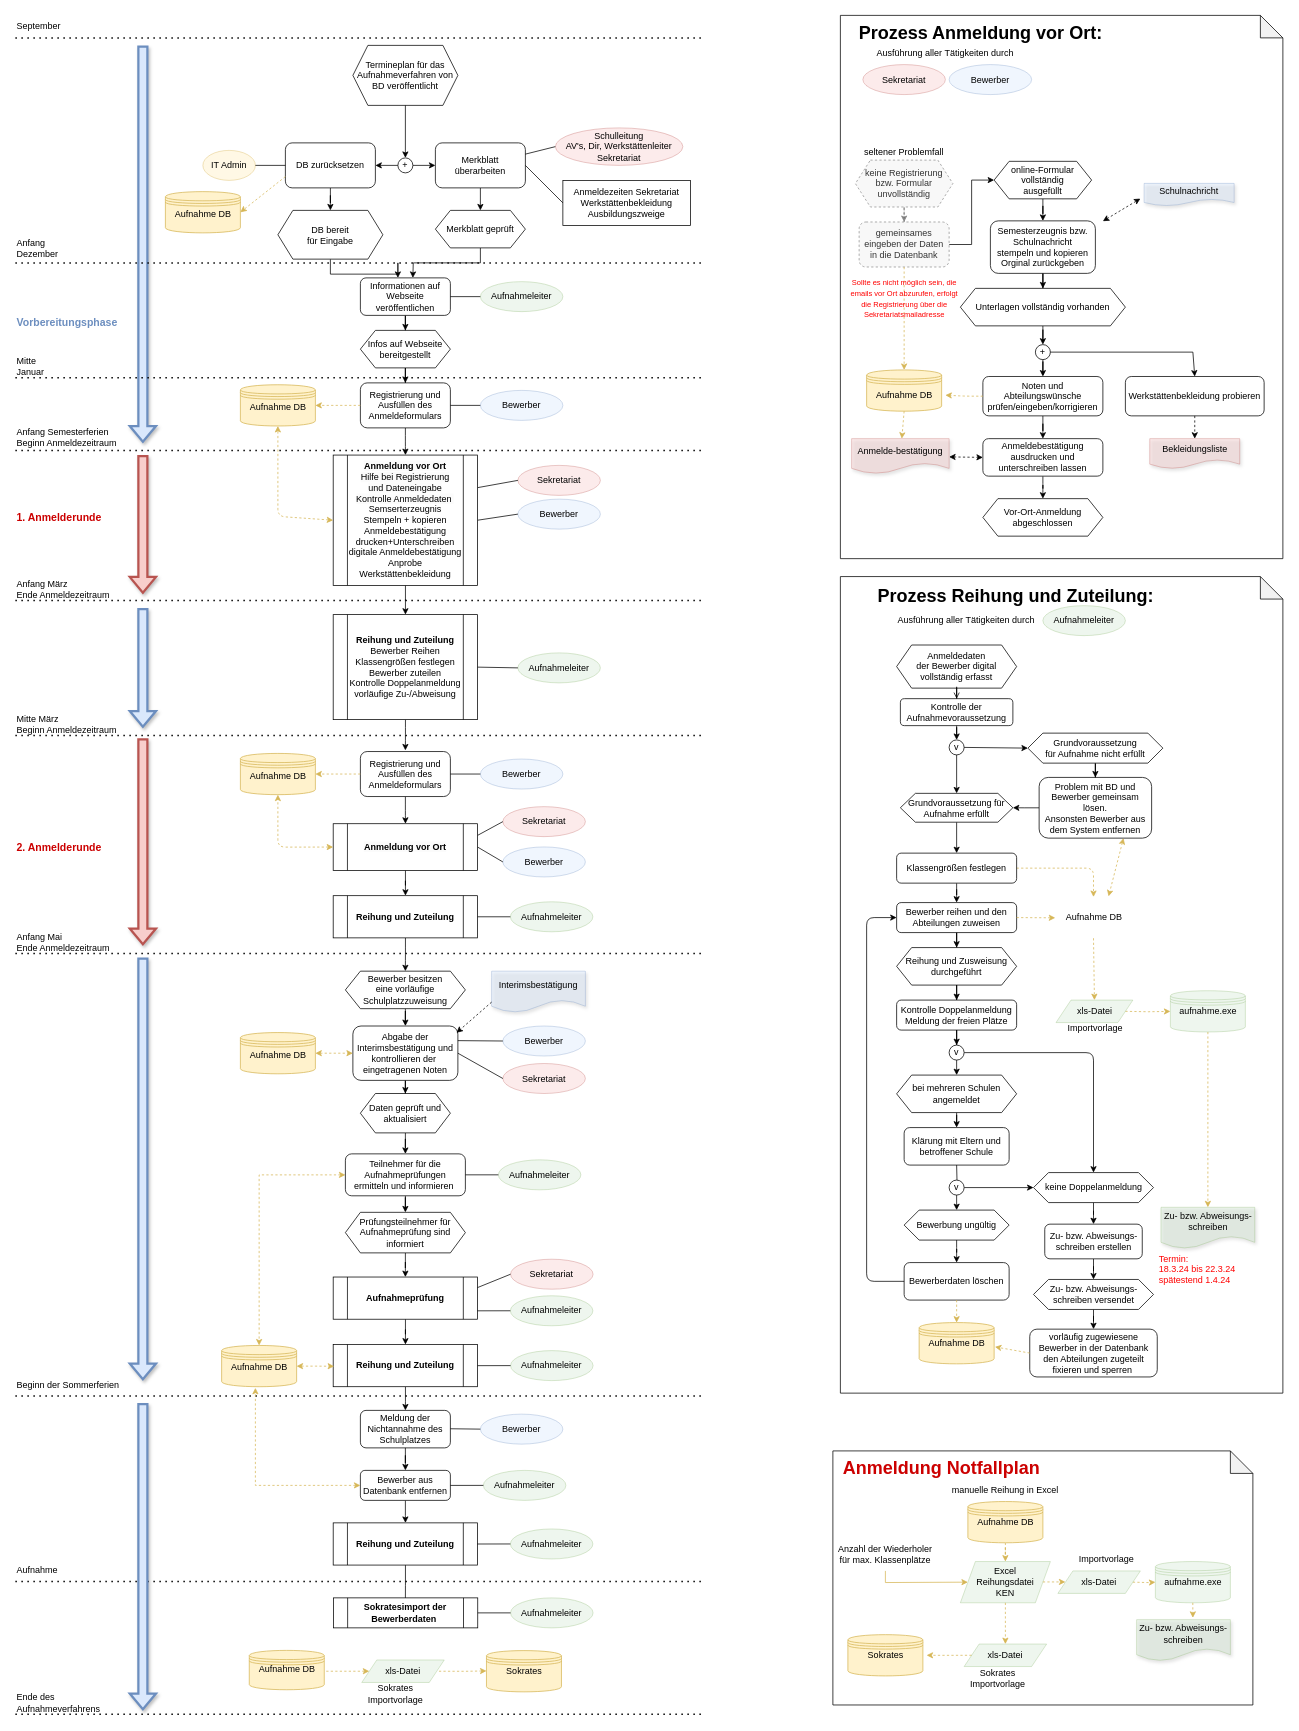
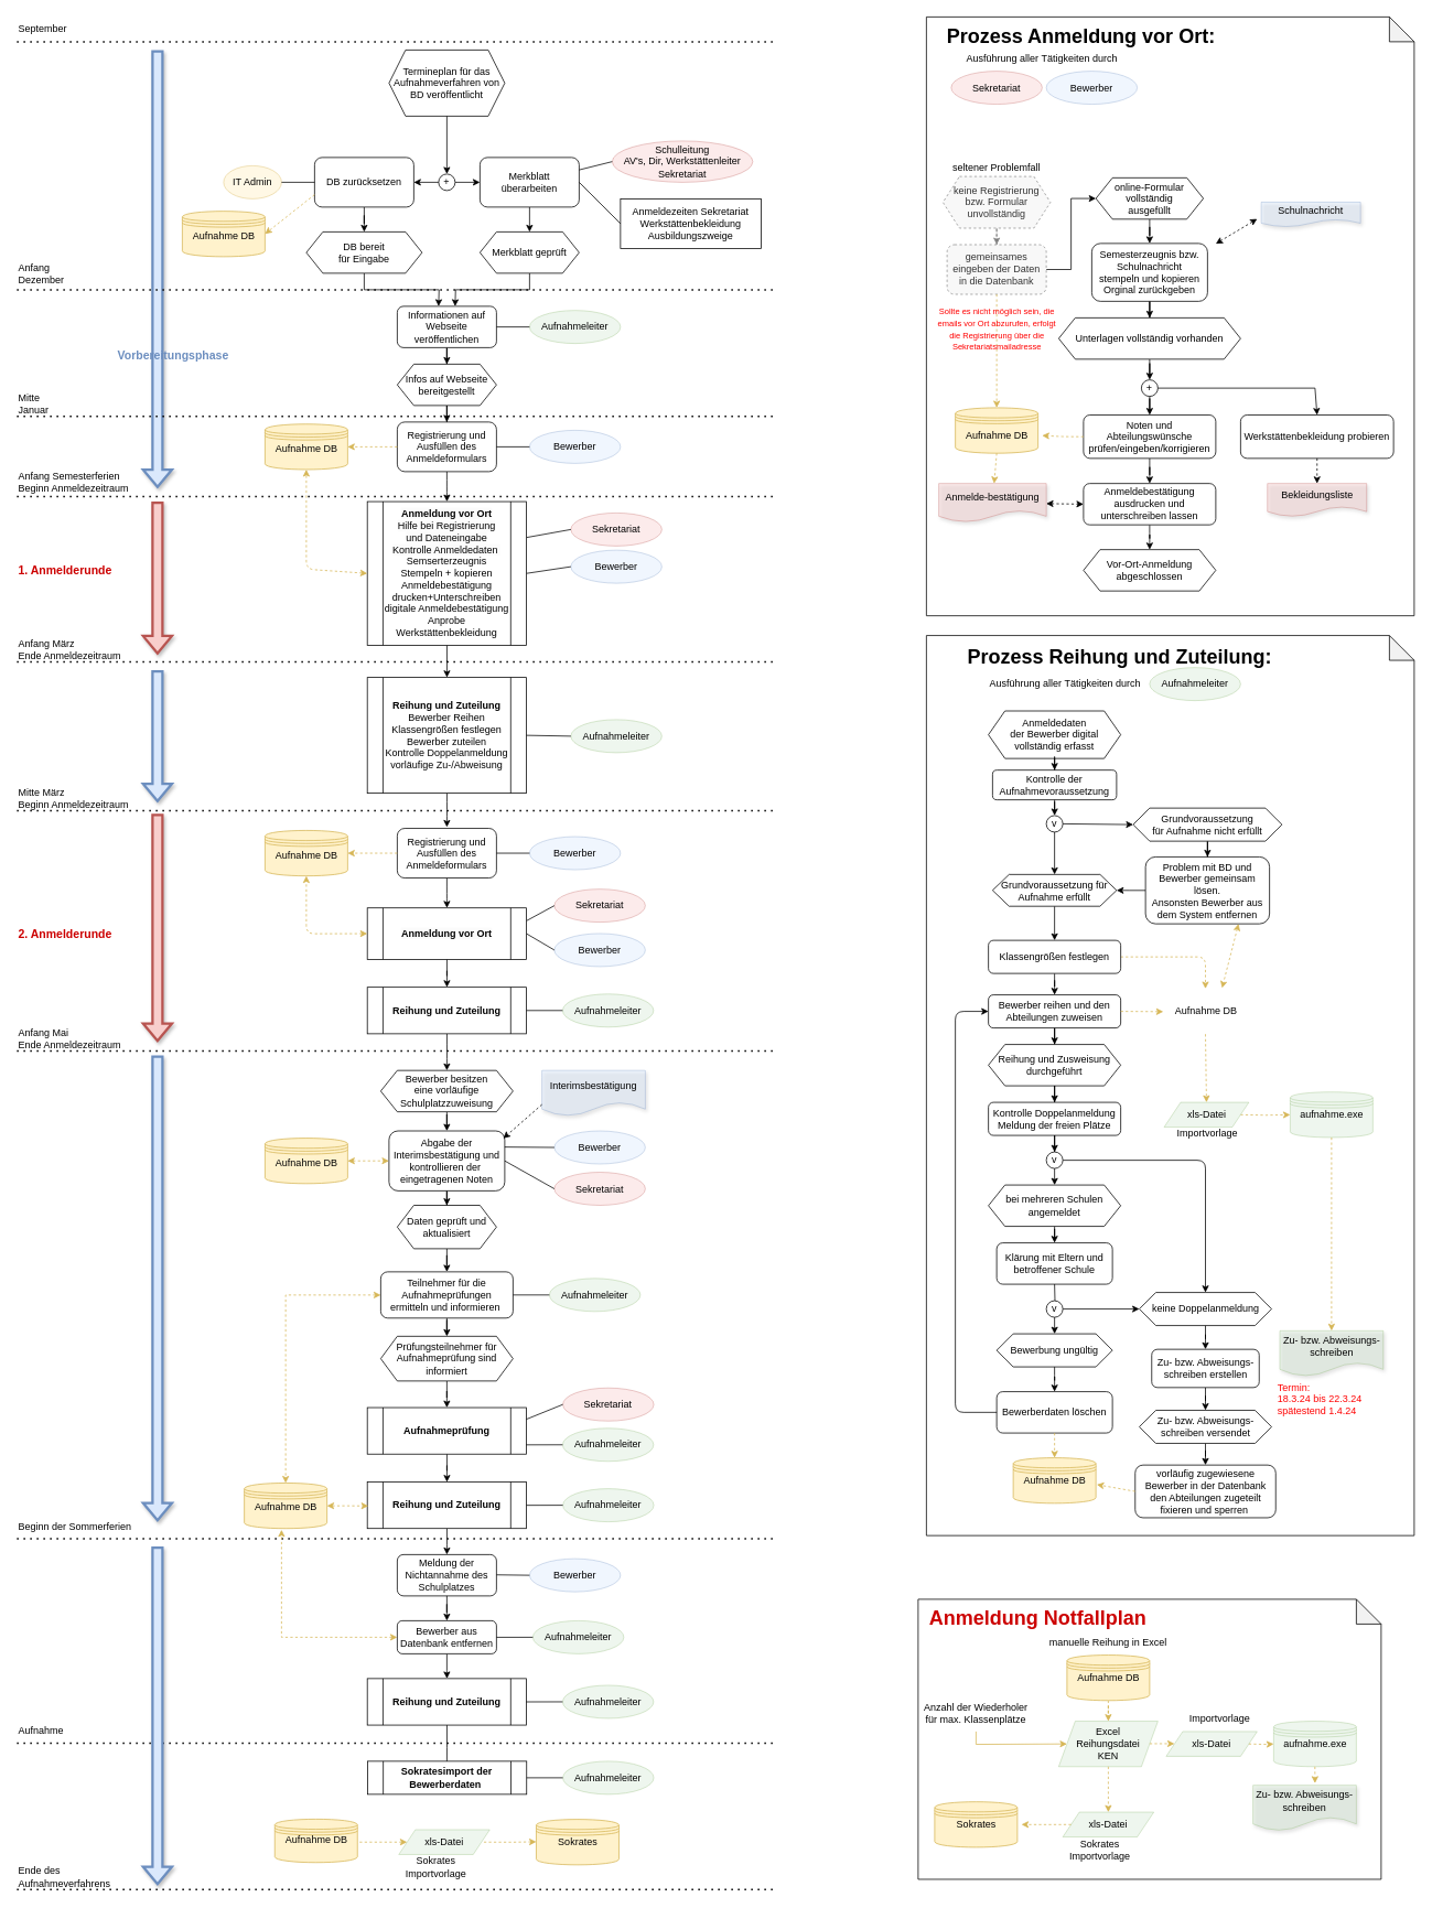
- <mxCell id="19" value="DB bereit&lt;br&gt;für Eingabe" style="shape=hexagon;perimeter=hexagonPerimeter2;whiteSpace=wrap;html=1;fixedSize=1;rounded=0;labelBackgroundColor=none;" parent="1" vertex="1"><mxGeometry x="370" y="280" width="140" height="65" as="geometry" /></mxCell>
+ <mxCell id="19" value="DB bereit&lt;br&gt;für Eingabe" style="shape=hexagon;perimeter=hexagonPerimeter2;whiteSpace=wrap;html=1;fixedSize=1;rounded=0;labelBackgroundColor=none;" parent="1" vertex="1"><mxGeometry x="370" y="280" width="140" height="50" as="geometry" /></mxCell>
- <mxCell id="68" value="&lt;span style=&quot;font-size: 14px;&quot;&gt;&lt;b&gt;&lt;font&gt;Vorbereitungsphase&lt;/font&gt;&lt;/b&gt;&lt;/span&gt;" style="text;html=1;strokeColor=none;fillColor=none;align=left;verticalAlign=middle;whiteSpace=wrap;rounded=0;labelBorderColor=none;labelBackgroundColor=none;fontColor=#6c8ebf;" parent="1" vertex="1"><mxGeometry x="20" y="415" width="140" height="30" as="geometry" /></mxCell>
+ <mxCell id="68" value="&lt;span style=&quot;font-size: 14px;&quot;&gt;&lt;b&gt;&lt;font&gt;Vorbereitungsphase&lt;/font&gt;&lt;/b&gt;&lt;/span&gt;" style="text;html=1;strokeColor=none;fillColor=none;align=left;verticalAlign=middle;whiteSpace=wrap;rounded=0;labelBorderColor=none;labelBackgroundColor=none;fontColor=#6c8ebf;" parent="1" vertex="1"><mxGeometry x="140" y="415" width="140" height="30" as="geometry" /></mxCell>
- <mxCell id="218" value="" style="edgeStyle=orthogonalEdgeStyle;orthogonalLoop=1;jettySize=auto;html=1;entryX=0.5;entryY=0;entryDx=0;entryDy=0;endArrow=open;" edge="1" parent="1" source="60" target="219"><mxGeometry relative="1" as="geometry"><mxPoint x="1275" y="917" as="sourcePoint" /><mxPoint x="1275" y="1025" as="targetPoint" /></mxGeometry></mxCell>
+ <mxCell id="218" value="" style="edgeStyle=orthogonalEdgeStyle;orthogonalLoop=1;jettySize=auto;html=1;entryX=0.5;entryY=0;entryDx=0;entryDy=0;" edge="1" parent="1" source="60" target="219"><mxGeometry relative="1" as="geometry"><mxPoint x="1275" y="917" as="sourcePoint" /><mxPoint x="1275" y="1025" as="targetPoint" /></mxGeometry></mxCell>
